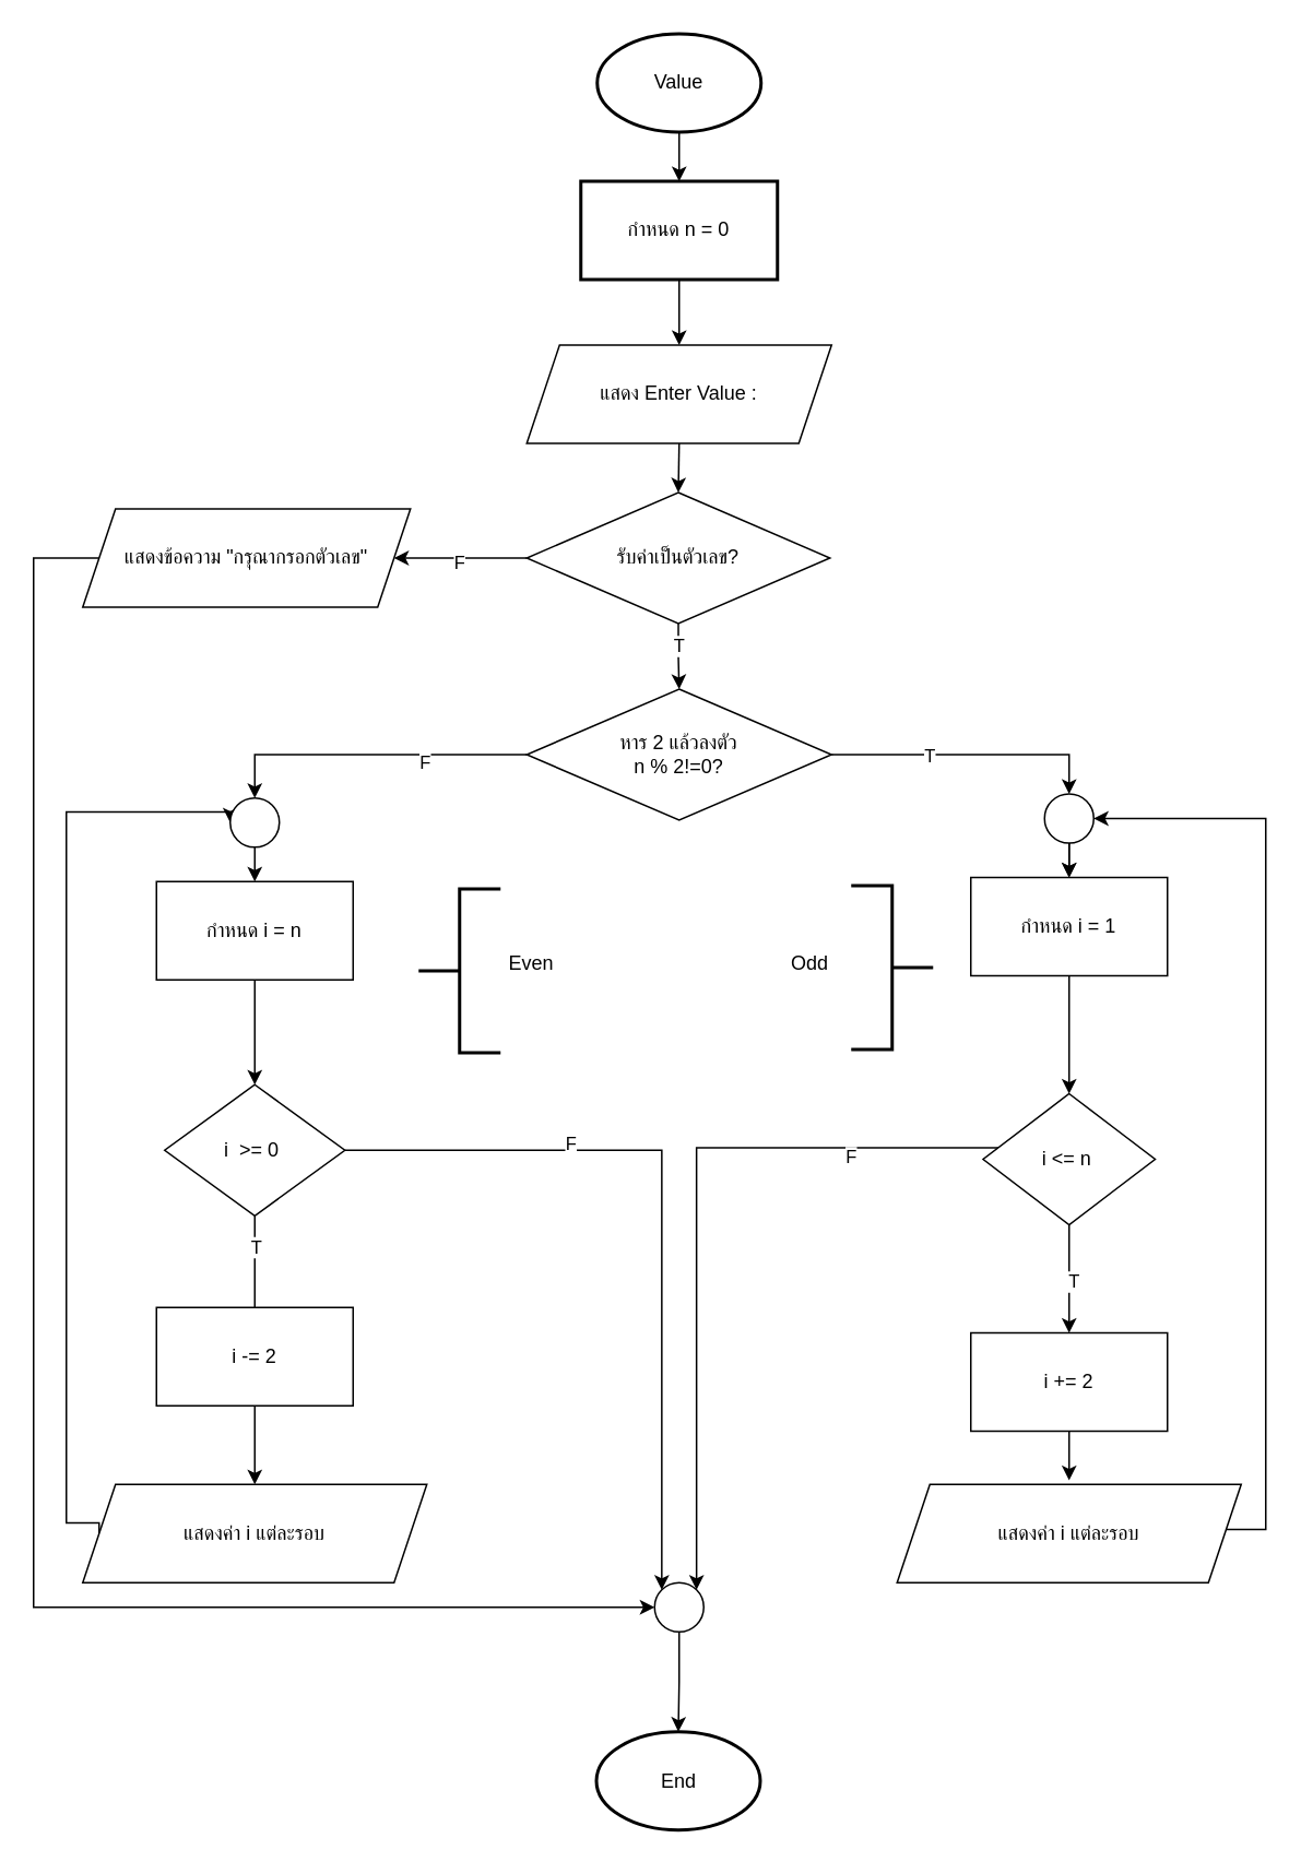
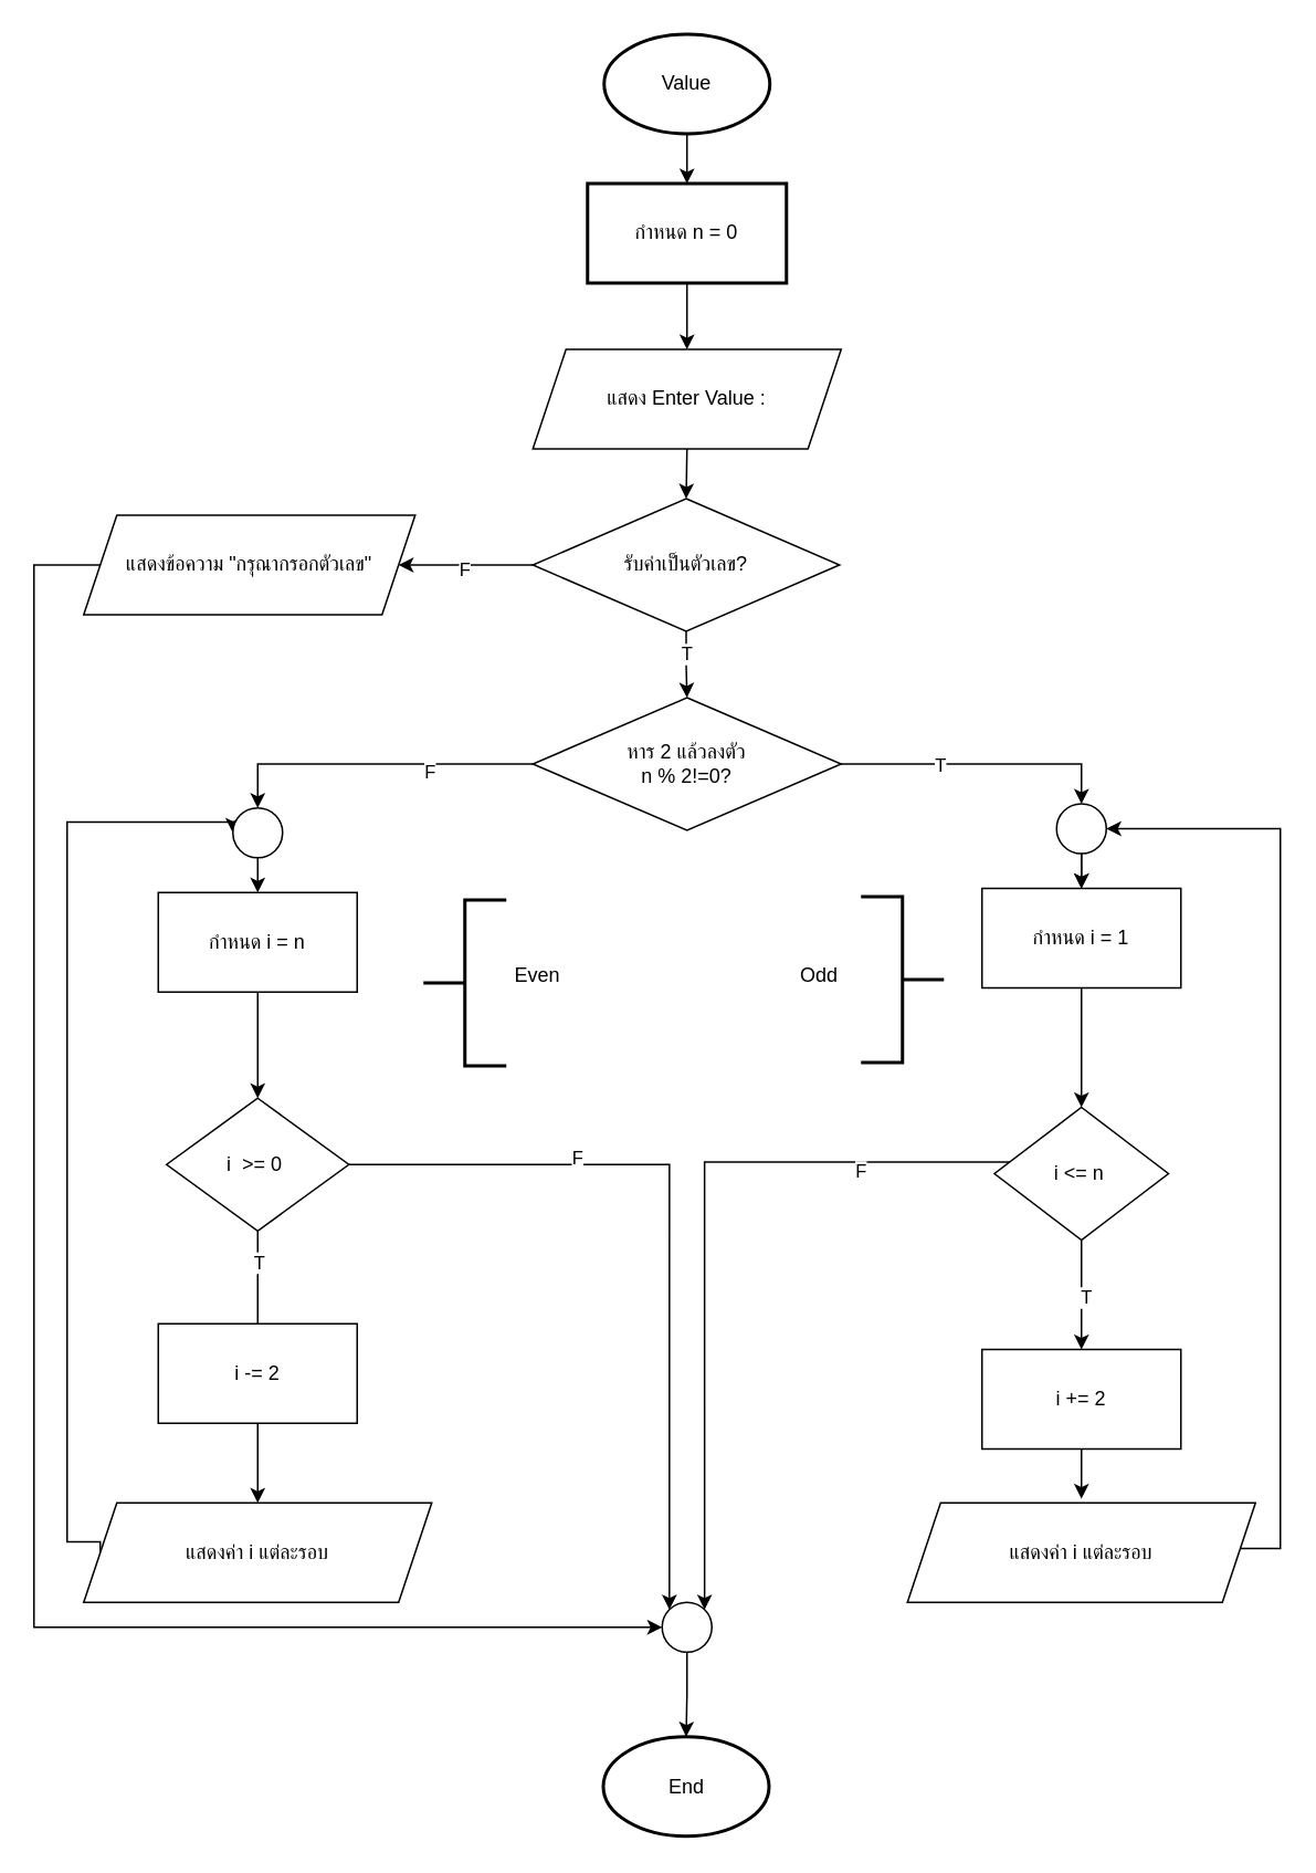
- <mxCell id="43" value="End" style="strokeWidth=2;html=1;shape=mxgraph.flowchart.start_1;whiteSpace=wrap;" parent="1" vertex="1"><mxGeometry x="363.5" y="1056.5" width="100" height="60" as="geometry" /></mxCell>
+ <mxCell id="43" value="End" style="strokeWidth=2;html=1;shape=mxgraph.flowchart.start_1;whiteSpace=wrap;" parent="1" vertex="1"><mxGeometry x="363.5" y="1046.5" width="100" height="60" as="geometry" /></mxCell>
